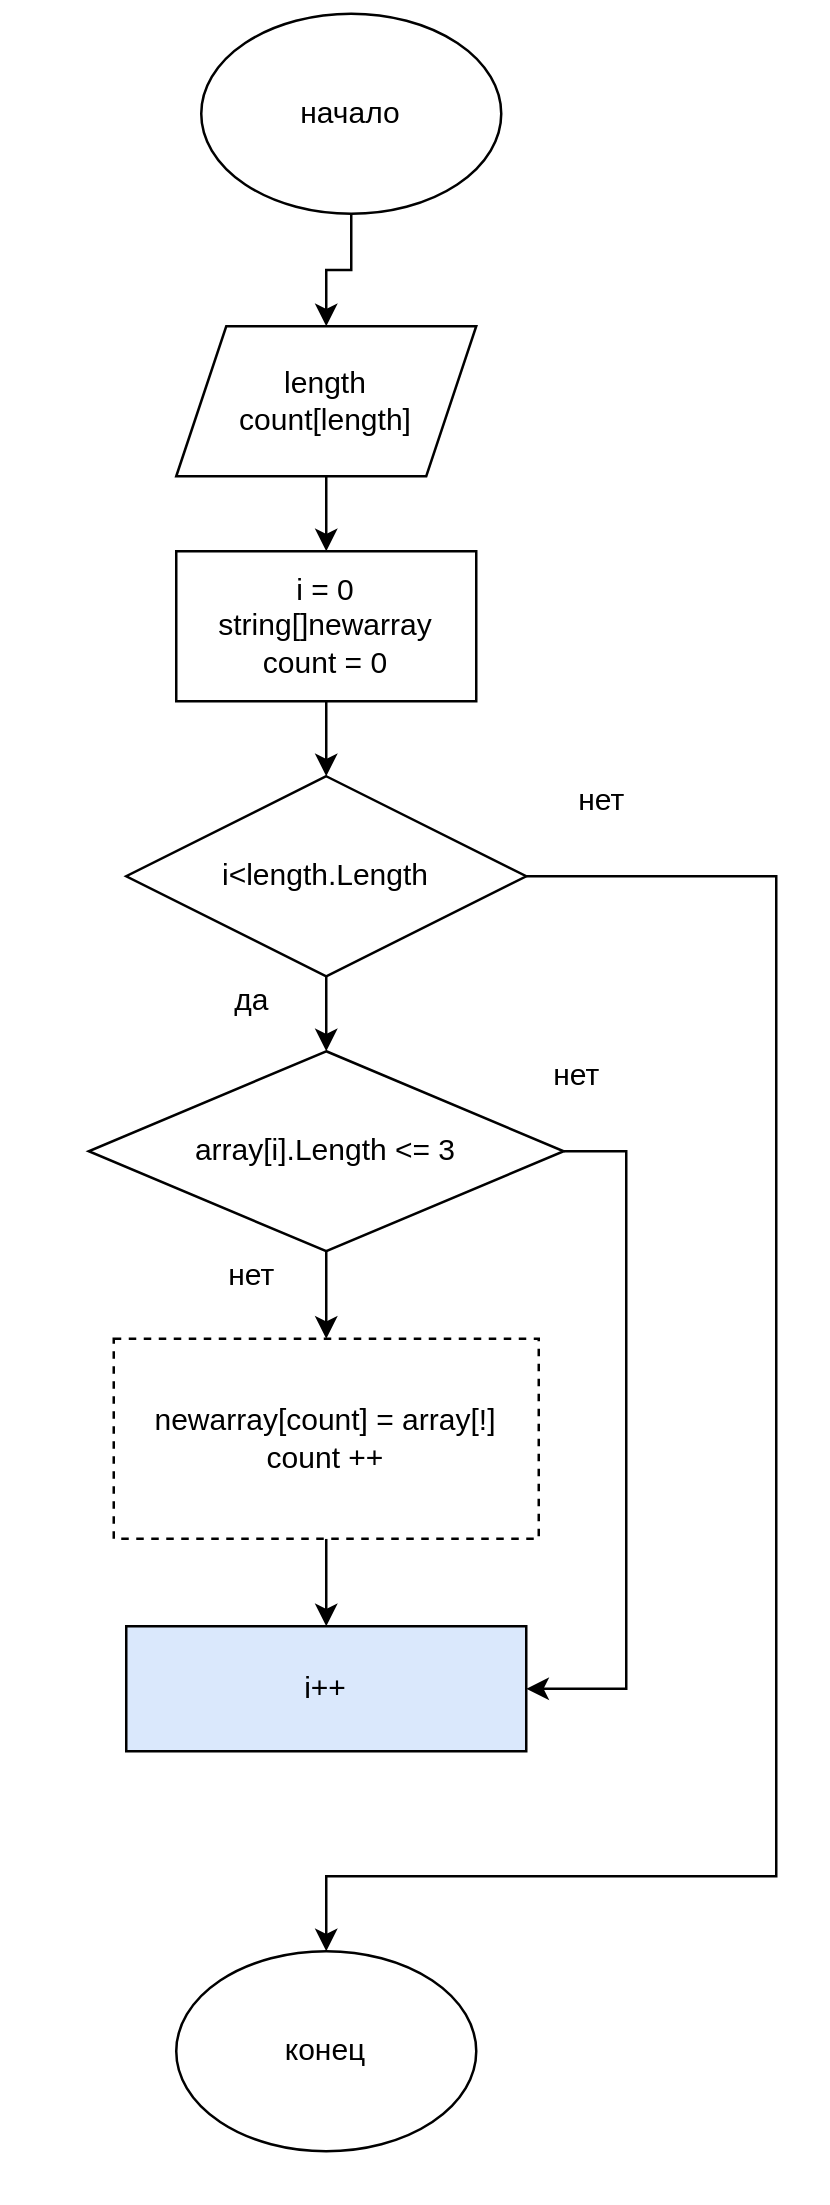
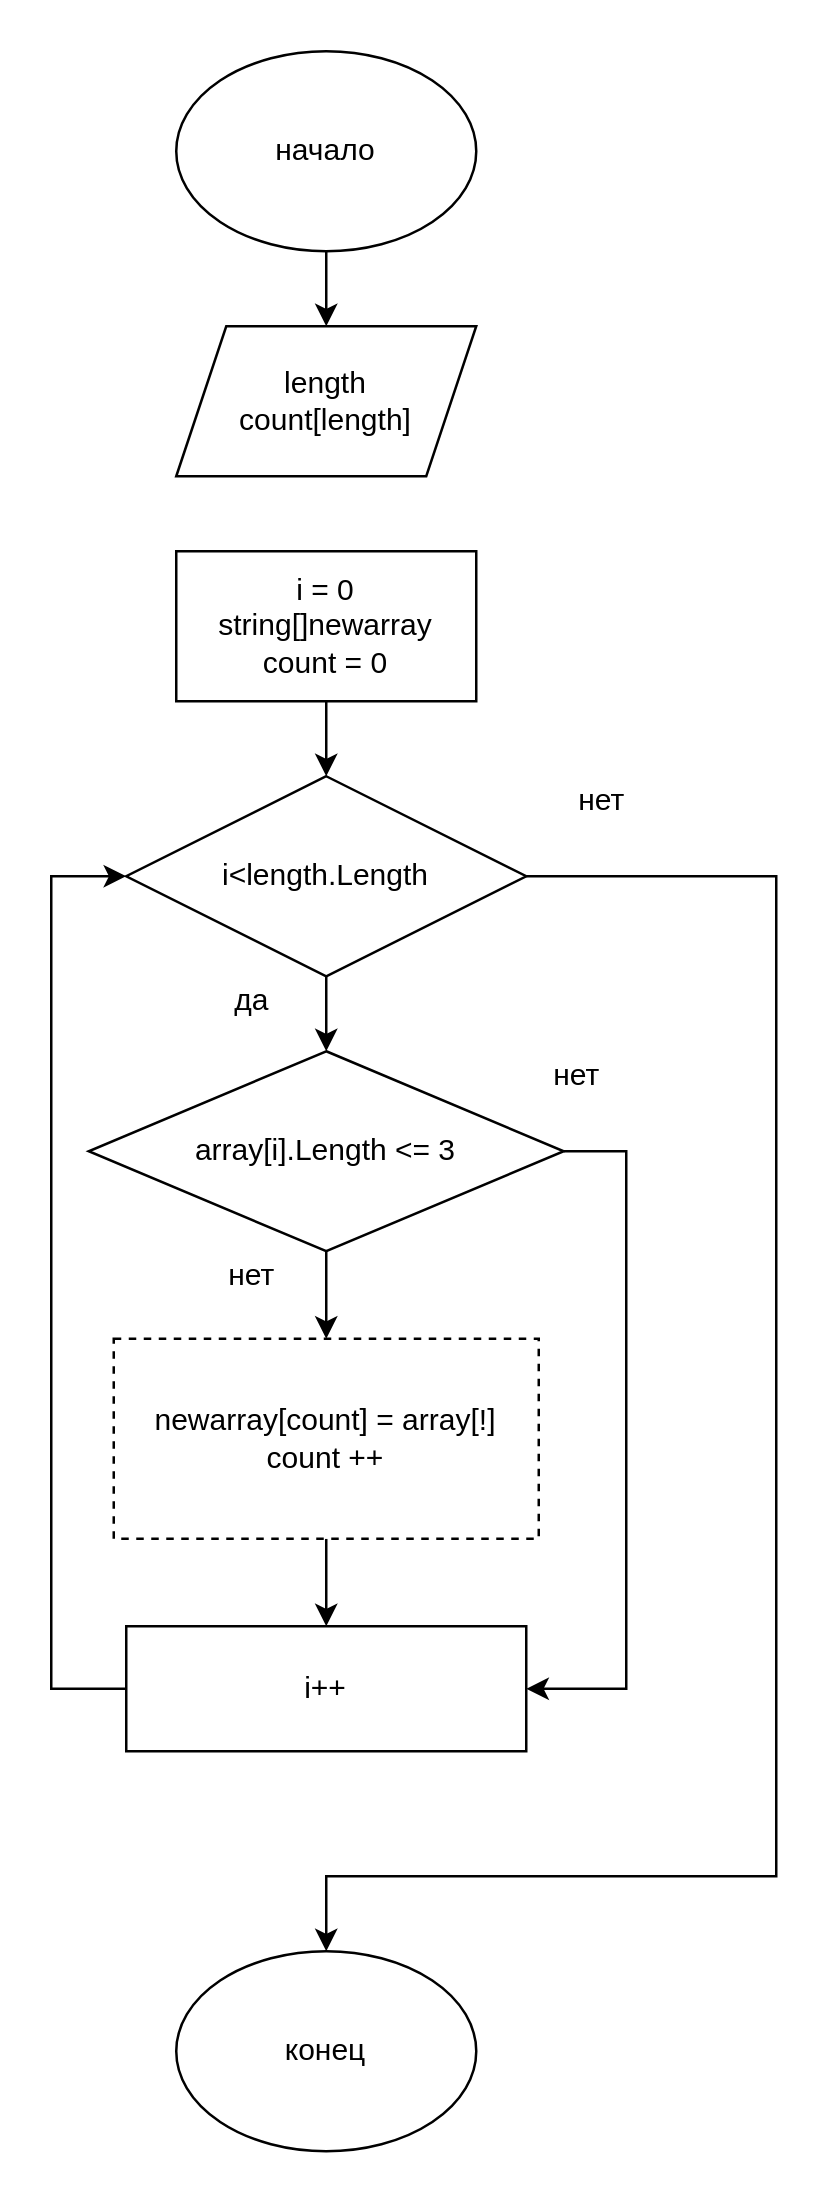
- <mxCell id="3" value="начало" style="ellipse;whiteSpace=wrap;html=1;" parent="1" vertex="1"><mxGeometry x="80" y="5" width="120" height="80" as="geometry" /></mxCell>
+ <mxCell id="3" value="начало" style="ellipse;whiteSpace=wrap;html=1;" parent="1" vertex="1"><mxGeometry x="70" y="20" width="120" height="80" as="geometry" /></mxCell>
- <mxCell id="4" value="" style="edgeStyle=orthogonalEdgeStyle;rounded=0;orthogonalLoop=1;jettySize=auto;html=1;" parent="1" source="5" target="7" edge="1"><mxGeometry relative="1" as="geometry" /></mxCell>
+ <mxCell id="16" style="edgeStyle=orthogonalEdgeStyle;rounded=0;orthogonalLoop=1;jettySize=auto;html=1;entryX=0;entryY=0.5;entryDx=0;entryDy=0;" parent="1" source="17" target="10" edge="1"><mxGeometry relative="1" as="geometry"><Array as="points"><mxPoint x="20" y="675" /><mxPoint x="20" y="350" /></Array></mxGeometry></mxCell>
- <mxCell id="17" value="i++" style="rounded=0;whiteSpace=wrap;html=1;fillColor=#dae8fc;" parent="1" vertex="1"><mxGeometry x="50" y="650" width="160" height="50" as="geometry" /></mxCell>
+ <mxCell id="17" value="i++" style="rounded=0;whiteSpace=wrap;html=1;" parent="1" vertex="1"><mxGeometry x="50" y="650" width="160" height="50" as="geometry" /></mxCell>
